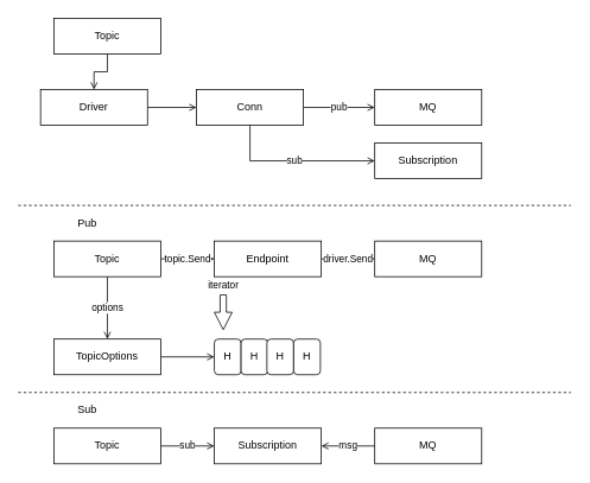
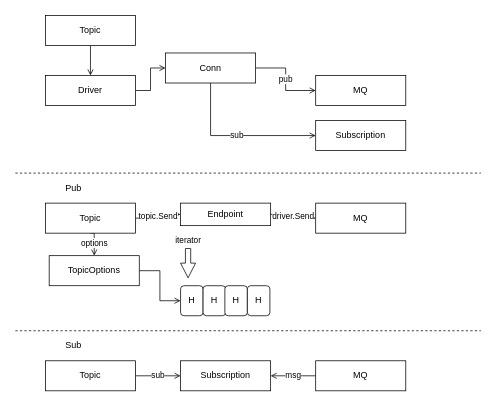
- <mxCell id="5" value="Driver" style="rounded=0;whiteSpace=wrap;html=1;" vertex="1" parent="1"><mxGeometry x="45" y="100" width="120" height="40" as="geometry" /></mxCell>
+ <mxCell id="5" value="Driver" style="rounded=0;whiteSpace=wrap;html=1;" vertex="1" parent="1"><mxGeometry x="60" y="100" width="120" height="40" as="geometry" /></mxCell>
- <mxCell id="8" value="Conn" style="rounded=0;whiteSpace=wrap;html=1;" vertex="1" parent="1"><mxGeometry x="220" y="100" width="120" height="40" as="geometry" /></mxCell>
+ <mxCell id="8" value="Conn" style="rounded=0;whiteSpace=wrap;html=1;" vertex="1" parent="1"><mxGeometry x="220" y="70" width="120" height="40" as="geometry" /></mxCell>
- <mxCell id="17" value="Endpoint" style="rounded=0;whiteSpace=wrap;html=1;" vertex="1" parent="1"><mxGeometry x="240" y="270" width="120" height="40" as="geometry" /></mxCell>
+ <mxCell id="17" value="Endpoint" style="rounded=0;whiteSpace=wrap;html=1;" vertex="1" parent="1"><mxGeometry x="240" y="270" width="120" height="30" as="geometry" /></mxCell>
- <mxCell id="27" value="TopicOptions" style="rounded=0;whiteSpace=wrap;html=1;" vertex="1" parent="1"><mxGeometry x="60" y="380" width="120" height="40" as="geometry" /></mxCell>
+ <mxCell id="27" value="TopicOptions" style="rounded=0;whiteSpace=wrap;html=1;" vertex="1" parent="1"><mxGeometry x="65" y="340" width="120" height="40" as="geometry" /></mxCell>
